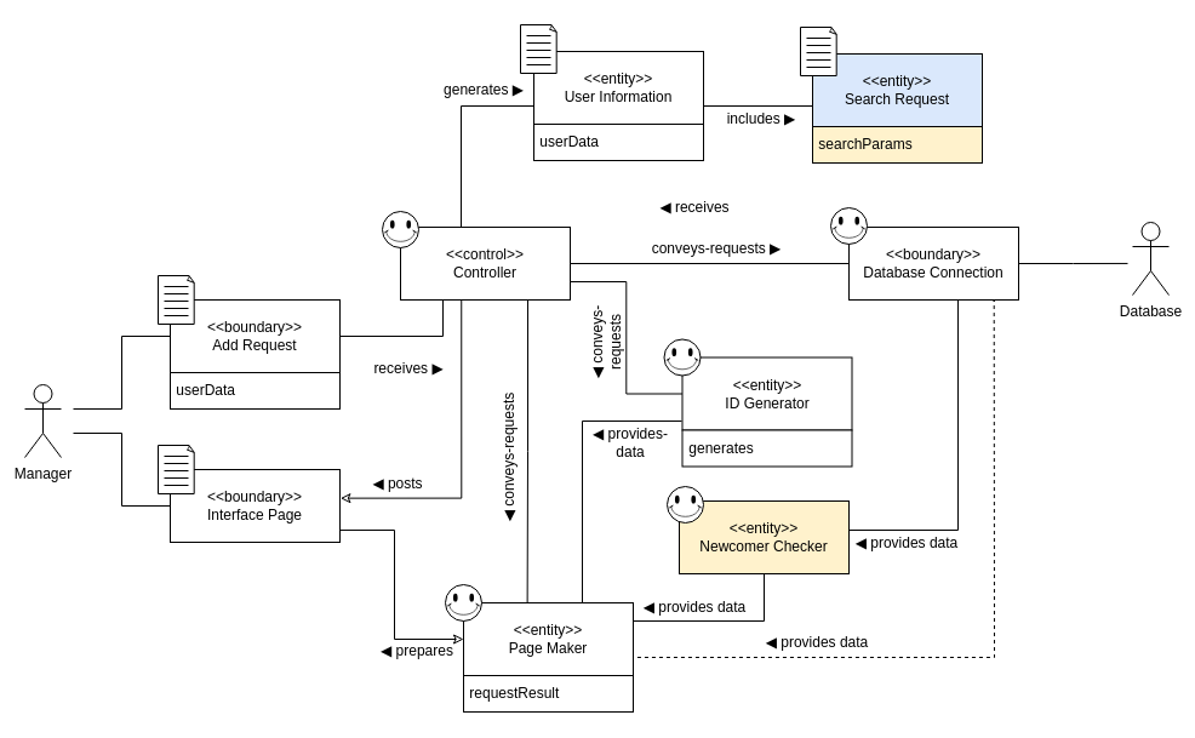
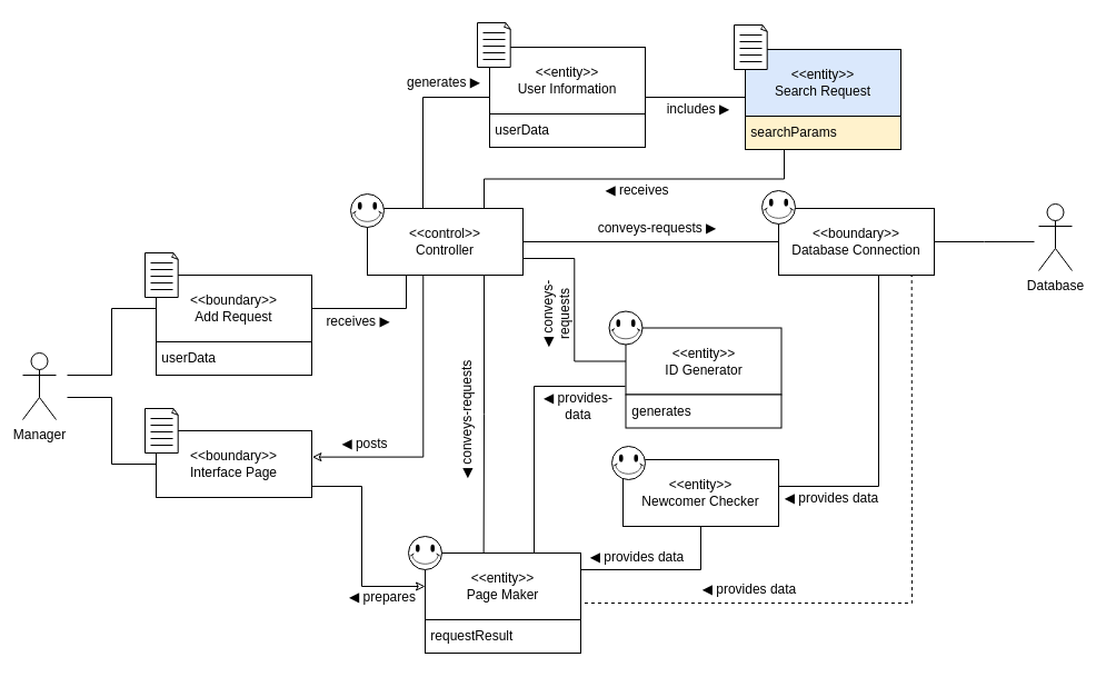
+ <mxCell id="92" style="edgeStyle=orthogonalEdgeStyle;rounded=0;orthogonalLoop=1;jettySize=auto;html=1;exitX=0.25;exitY=1;exitDx=0;exitDy=0;entryX=0.75;entryY=0;entryDx=0;entryDy=0;endArrow=none;endFill=0;" edge="1" parent="1" source="60" target="50"><mxGeometry relative="1" as="geometry" /></mxCell>
- <mxCell id="24" value="receives ▶" style="text;html=1;strokeColor=none;fillColor=none;align=center;verticalAlign=middle;whiteSpace=wrap;rounded=0;" parent="1" vertex="1"><mxGeometry x="304" y="294" width="66" height="20" as="geometry" /></mxCell>
+ <mxCell id="24" value="receives ▶" style="text;html=1;strokeColor=none;fillColor=none;align=center;verticalAlign=middle;whiteSpace=wrap;rounded=0;" parent="1" vertex="1"><mxGeometry x="289" y="279" width="66" height="20" as="geometry" /></mxCell>
- <mxCell id="72" value="&amp;lt;&amp;lt;entity&amp;gt;&amp;gt;&lt;br&gt;Newcomer Checker" style="rounded=0;whiteSpace=wrap;html=1;fillColor=#fff2cc;" parent="71" vertex="1"><mxGeometry x="10" y="12" width="140" height="60" as="geometry" /></mxCell>
+ <mxCell id="72" value="&amp;lt;&amp;lt;entity&amp;gt;&amp;gt;&lt;br&gt;Newcomer Checker" style="rounded=0;whiteSpace=wrap;html=1;" parent="71" vertex="1"><mxGeometry x="10" y="12" width="140" height="60" as="geometry" /></mxCell>
